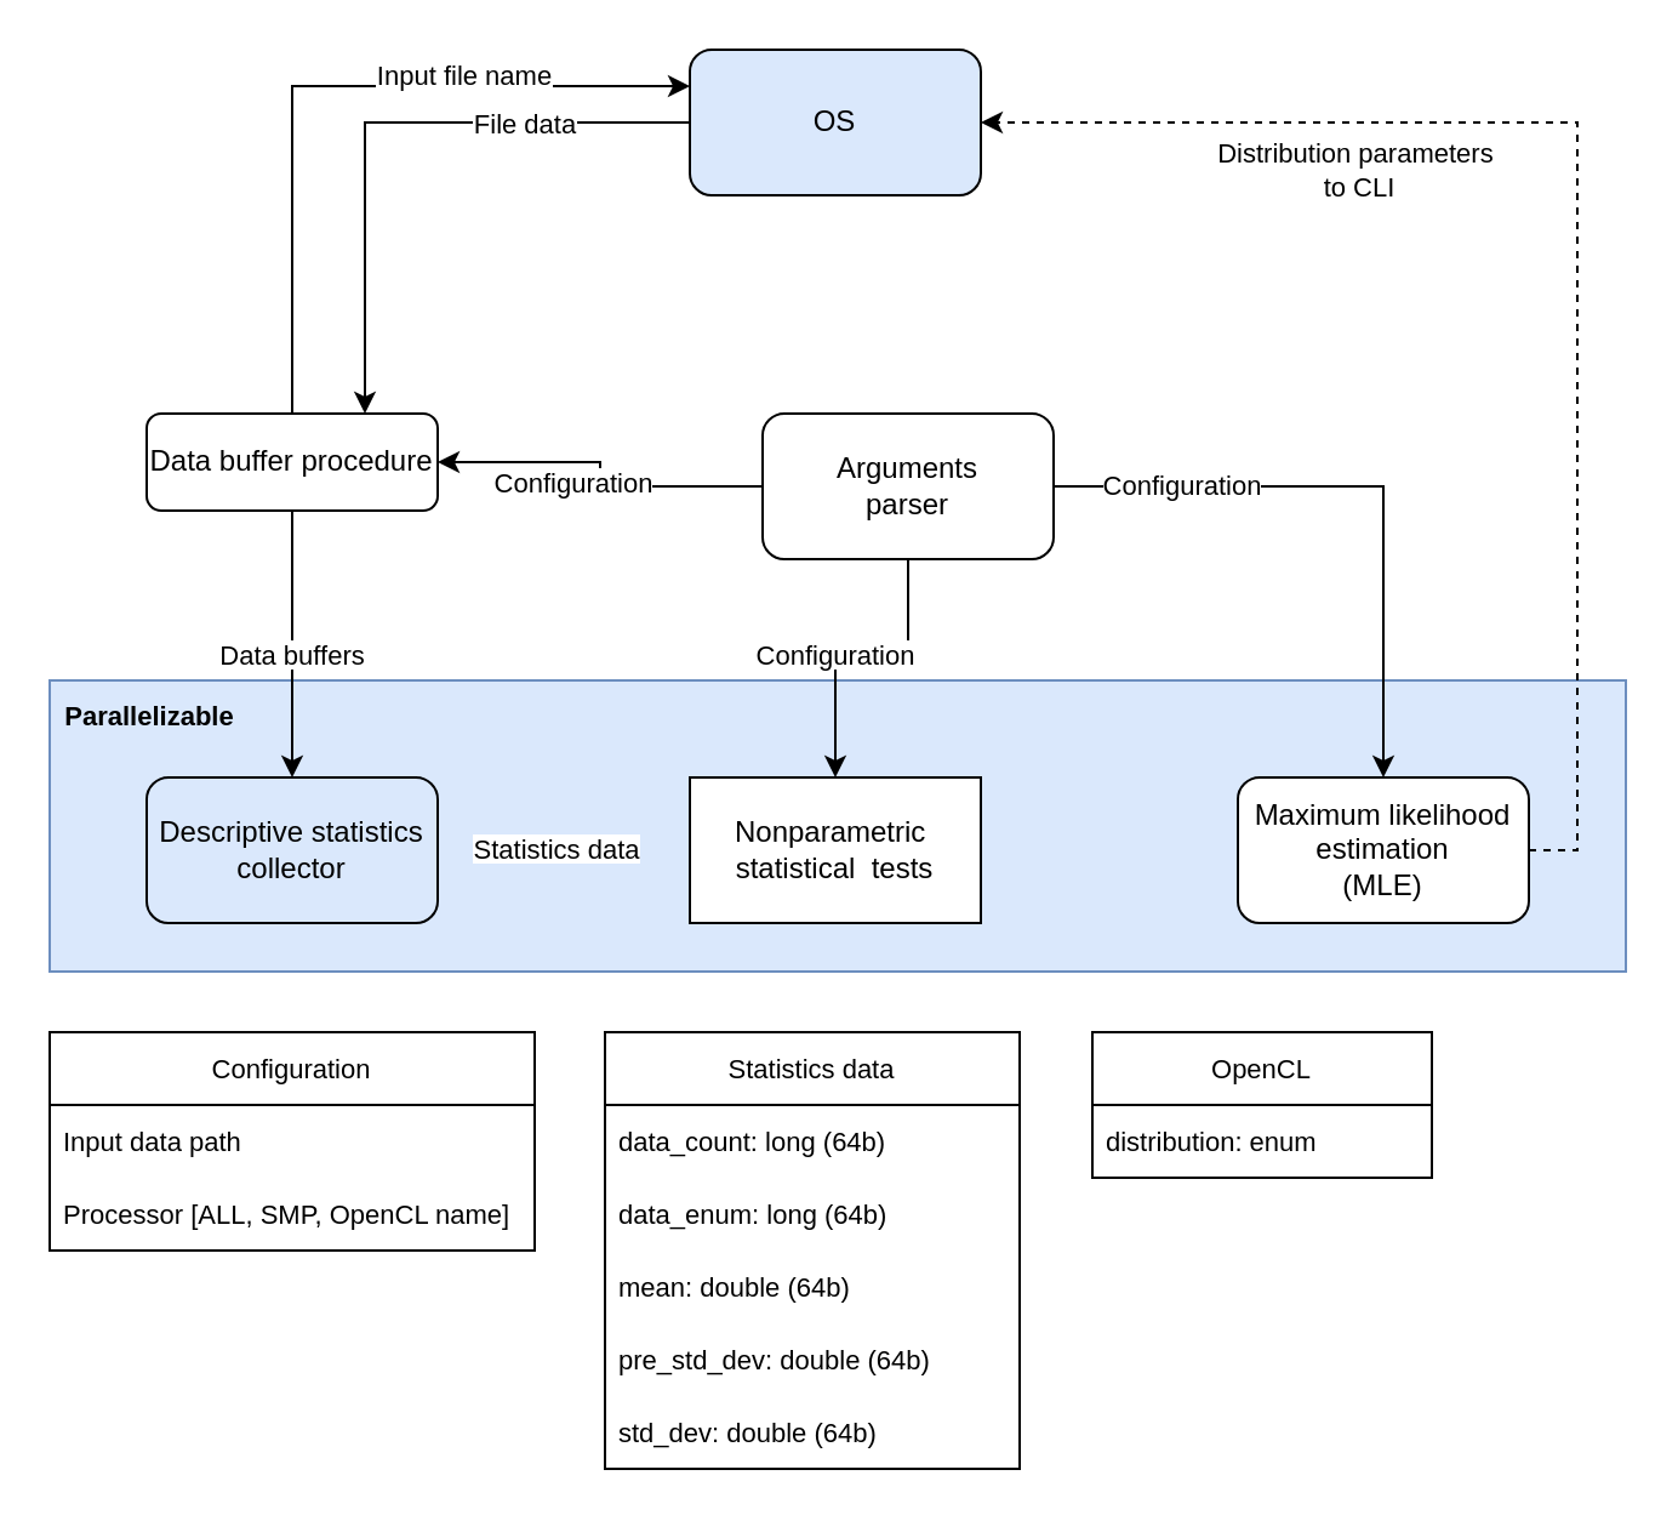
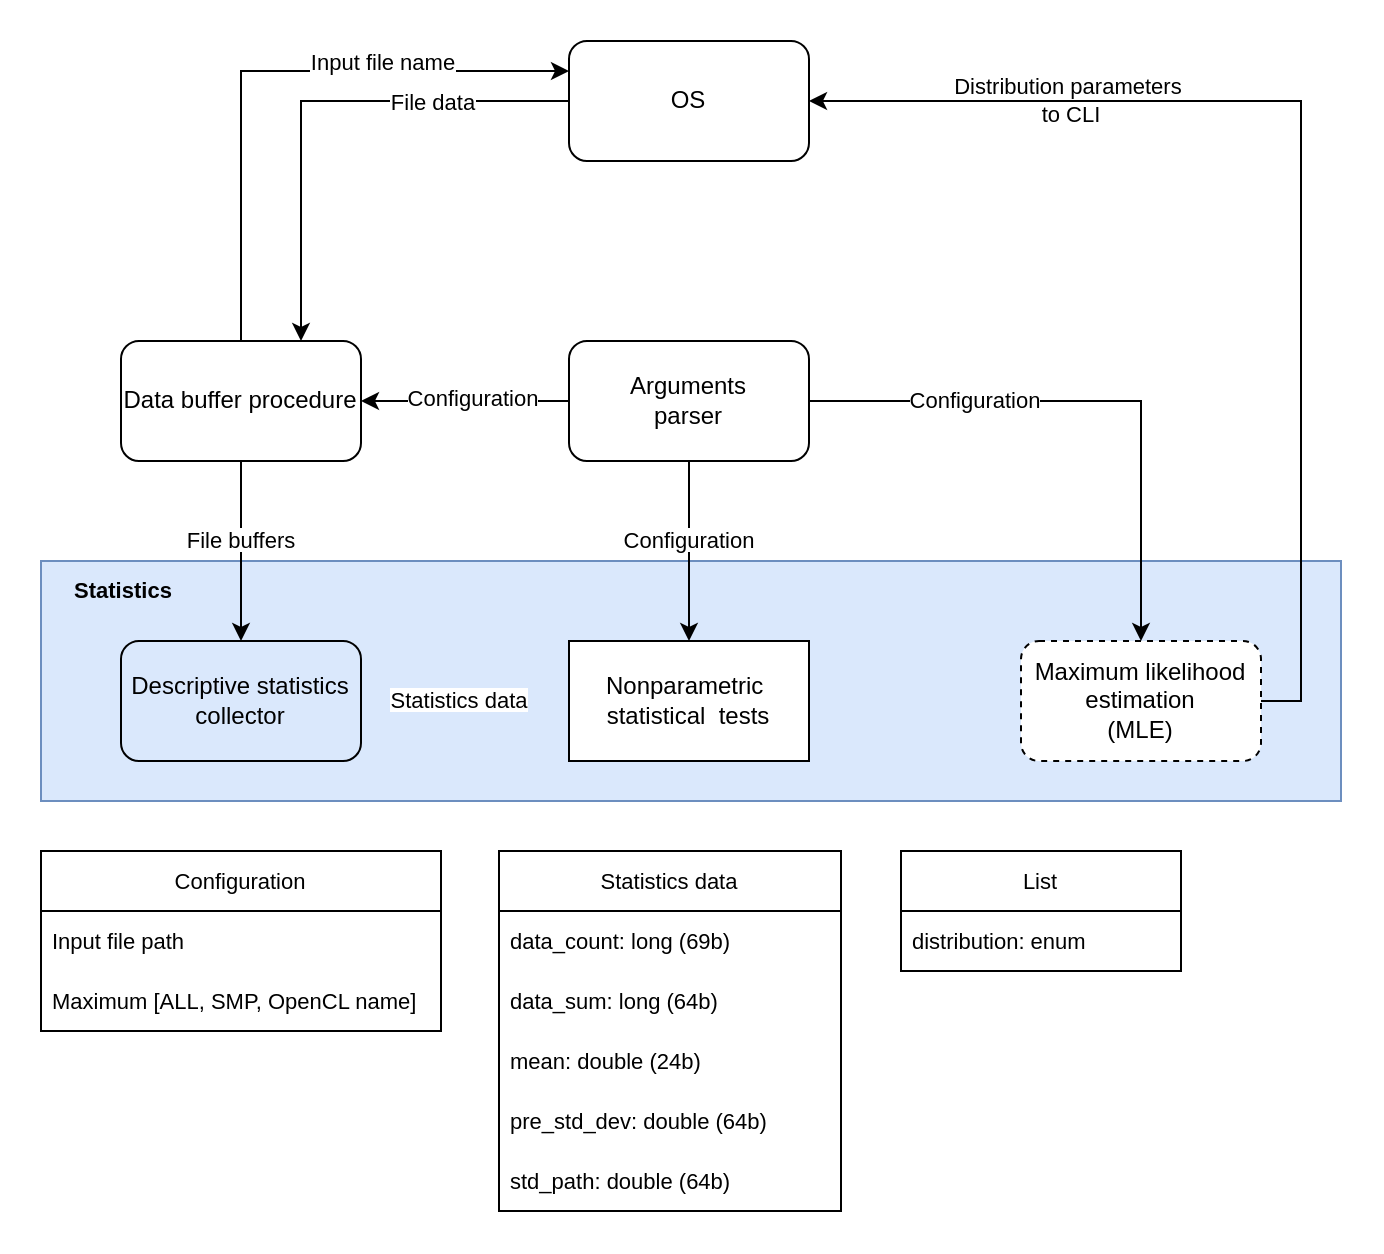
- <mxCell id="5" value="OS" style="rounded=1;whiteSpace=wrap;html=1;fillColor=#dae8fc;" vertex="1" parent="1"><mxGeometry x="284" y="20" width="120" height="60" as="geometry" /></mxCell>
+ <mxCell id="5" value="OS" style="rounded=1;whiteSpace=wrap;html=1;" vertex="1" parent="1"><mxGeometry x="284" y="20" width="120" height="60" as="geometry" /></mxCell>
- <mxCell id="24" value="&lt;span style=&quot;background-color: rgb(255, 255, 255);&quot;&gt;Distribution parameters&amp;nbsp;&lt;br&gt;to CLI&lt;/span&gt;" style="text;html=1;align=center;verticalAlign=middle;resizable=0;points=[];autosize=1;strokeColor=none;fillColor=none;fontSize=11;" vertex="1" parent="1"><mxGeometry x="490" y="50" width="140" height="40" as="geometry" /></mxCell>
+ <mxCell id="24" value="&lt;span style=&quot;background-color: rgb(255, 255, 255);&quot;&gt;Distribution parameters&amp;nbsp;&lt;br&gt;to CLI&lt;/span&gt;" style="text;html=1;align=center;verticalAlign=middle;resizable=0;points=[];autosize=1;strokeColor=none;fillColor=none;fontSize=11;" vertex="1" parent="1"><mxGeometry x="465" y="30" width="140" height="40" as="geometry" /></mxCell>
- <mxCell id="17" style="edgeStyle=orthogonalEdgeStyle;rounded=0;orthogonalLoop=1;jettySize=auto;html=1;entryX=1;entryY=0.5;entryDx=0;entryDy=0;fontSize=11;dashed=1;" edge="1" parent="1" source="18" target="5"><mxGeometry relative="1" as="geometry"><Array as="points"><mxPoint x="650" y="350" /><mxPoint x="650" y="50" /></Array></mxGeometry></mxCell>
+ <mxCell id="17" style="edgeStyle=orthogonalEdgeStyle;rounded=0;orthogonalLoop=1;jettySize=auto;html=1;entryX=1;entryY=0.5;entryDx=0;entryDy=0;fontSize=11;" edge="1" parent="1" source="18" target="5"><mxGeometry relative="1" as="geometry"><Array as="points"><mxPoint x="650" y="350" /><mxPoint x="650" y="50" /></Array></mxGeometry></mxCell>
- <mxCell id="14" value="Data buffer procedure" style="rounded=1;whiteSpace=wrap;html=1;" vertex="1" parent="1"><mxGeometry x="60" y="170" width="120" height="40" as="geometry" /></mxCell>
+ <mxCell id="14" value="Data buffer procedure" style="rounded=1;whiteSpace=wrap;html=1;" vertex="1" parent="1"><mxGeometry x="60" y="170" width="120" height="60" as="geometry" /></mxCell>
- <mxCell id="9" value="Arguments&lt;br&gt;parser" style="rounded=1;whiteSpace=wrap;html=1;" vertex="1" parent="1"><mxGeometry x="314" y="170" width="120" height="60" as="geometry" /></mxCell>
+ <mxCell id="9" value="Arguments&lt;br&gt;parser" style="rounded=1;whiteSpace=wrap;html=1;" vertex="1" parent="1"><mxGeometry x="284" y="170" width="120" height="60" as="geometry" /></mxCell>
- <mxCell id="19" value="&lt;span style=&quot;background-color: rgb(255, 255, 255);&quot;&gt;Data buffers&lt;/span&gt;" style="text;html=1;align=center;verticalAlign=middle;resizable=0;points=[];autosize=1;strokeColor=none;fillColor=none;fontSize=11;" vertex="1" parent="1"><mxGeometry x="80" y="255" width="80" height="30" as="geometry" /></mxCell>
+ <mxCell id="19" value="&lt;span style=&quot;background-color: rgb(255, 255, 255);&quot;&gt;File buffers&lt;/span&gt;" style="text;html=1;align=center;verticalAlign=middle;resizable=0;points=[];autosize=1;strokeColor=none;fillColor=none;fontSize=11;" vertex="1" parent="1"><mxGeometry x="80" y="255" width="80" height="30" as="geometry" /></mxCell>
- <mxCell id="23" value="Parallelizable" style="text;html=1;strokeColor=none;fillColor=none;align=center;verticalAlign=middle;whiteSpace=wrap;rounded=0;labelBackgroundColor=none;fontSize=11;fontStyle=1" vertex="1" parent="1"><mxGeometry x="20" y="280" width="83.33" height="30" as="geometry" /></mxCell>
+ <mxCell id="23" value="Statistics" style="text;html=1;strokeColor=none;fillColor=none;align=center;verticalAlign=middle;whiteSpace=wrap;rounded=0;labelBackgroundColor=none;fontSize=11;fontStyle=1" vertex="1" parent="1"><mxGeometry x="20" y="280" width="83.33" height="30" as="geometry" /></mxCell>
- <mxCell id="18" value="Maximum likelihood estimation&lt;br&gt;(MLE)" style="rounded=1;whiteSpace=wrap;html=1;" vertex="1" parent="1"><mxGeometry x="510" y="320" width="120" height="60" as="geometry" /></mxCell>
+ <mxCell id="18" value="Maximum likelihood estimation&lt;br&gt;(MLE)" style="rounded=1;whiteSpace=wrap;html=1;dashed=1;" vertex="1" parent="1"><mxGeometry x="510" y="320" width="120" height="60" as="geometry" /></mxCell>
- <mxCell id="34" value="OpenCL" style="swimlane;fontStyle=0;childLayout=stackLayout;horizontal=1;startSize=30;horizontalStack=0;resizeParent=1;resizeParentMax=0;resizeLast=0;collapsible=1;marginBottom=0;labelBackgroundColor=#FFFFFF;fontSize=11;" vertex="1" parent="1"><mxGeometry x="450" y="425" width="140" height="60" as="geometry" /></mxCell>
+ <mxCell id="34" value="List" style="swimlane;fontStyle=0;childLayout=stackLayout;horizontal=1;startSize=30;horizontalStack=0;resizeParent=1;resizeParentMax=0;resizeLast=0;collapsible=1;marginBottom=0;labelBackgroundColor=#FFFFFF;fontSize=11;" vertex="1" parent="1"><mxGeometry x="450" y="425" width="140" height="60" as="geometry" /></mxCell>
- <mxCell id="26" value="Input data path" style="text;strokeColor=none;fillColor=none;align=left;verticalAlign=middle;spacingLeft=4;spacingRight=4;overflow=hidden;points=[[0,0.5],[1,0.5]];portConstraint=eastwest;rotatable=0;labelBackgroundColor=#FFFFFF;fontSize=11;" vertex="1" parent="25"><mxGeometry y="30" width="200" height="30" as="geometry" /></mxCell>
+ <mxCell id="26" value="Input file path" style="text;strokeColor=none;fillColor=none;align=left;verticalAlign=middle;spacingLeft=4;spacingRight=4;overflow=hidden;points=[[0,0.5],[1,0.5]];portConstraint=eastwest;rotatable=0;labelBackgroundColor=#FFFFFF;fontSize=11;" vertex="1" parent="25"><mxGeometry y="30" width="200" height="30" as="geometry" /></mxCell>
- <mxCell id="29" value="data_count: long (64b)" style="text;strokeColor=none;fillColor=none;align=left;verticalAlign=middle;spacingLeft=4;spacingRight=4;overflow=hidden;points=[[0,0.5],[1,0.5]];portConstraint=eastwest;rotatable=0;labelBackgroundColor=#FFFFFF;fontSize=11;" vertex="1" parent="28"><mxGeometry y="30" width="171" height="30" as="geometry" /></mxCell>
+ <mxCell id="29" value="data_count: long (69b)" style="text;strokeColor=none;fillColor=none;align=left;verticalAlign=middle;spacingLeft=4;spacingRight=4;overflow=hidden;points=[[0,0.5],[1,0.5]];portConstraint=eastwest;rotatable=0;labelBackgroundColor=#FFFFFF;fontSize=11;" vertex="1" parent="28"><mxGeometry y="30" width="171" height="30" as="geometry" /></mxCell>
- <mxCell id="27" value="Processor [ALL, SMP, OpenCL name]" style="text;strokeColor=none;fillColor=none;align=left;verticalAlign=middle;spacingLeft=4;spacingRight=4;overflow=hidden;points=[[0,0.5],[1,0.5]];portConstraint=eastwest;rotatable=0;labelBackgroundColor=#FFFFFF;fontSize=11;" vertex="1" parent="25"><mxGeometry y="60" width="200" height="30" as="geometry" /></mxCell>
+ <mxCell id="27" value="Maximum [ALL, SMP, OpenCL name]" style="text;strokeColor=none;fillColor=none;align=left;verticalAlign=middle;spacingLeft=4;spacingRight=4;overflow=hidden;points=[[0,0.5],[1,0.5]];portConstraint=eastwest;rotatable=0;labelBackgroundColor=#FFFFFF;fontSize=11;" vertex="1" parent="25"><mxGeometry y="60" width="200" height="30" as="geometry" /></mxCell>
- <mxCell id="30" value="data_enum: long (64b)" style="text;strokeColor=none;fillColor=none;align=left;verticalAlign=middle;spacingLeft=4;spacingRight=4;overflow=hidden;points=[[0,0.5],[1,0.5]];portConstraint=eastwest;rotatable=0;labelBackgroundColor=#FFFFFF;fontSize=11;" vertex="1" parent="28"><mxGeometry y="60" width="171" height="30" as="geometry" /></mxCell>
+ <mxCell id="30" value="data_sum: long (64b)" style="text;strokeColor=none;fillColor=none;align=left;verticalAlign=middle;spacingLeft=4;spacingRight=4;overflow=hidden;points=[[0,0.5],[1,0.5]];portConstraint=eastwest;rotatable=0;labelBackgroundColor=#FFFFFF;fontSize=11;" vertex="1" parent="28"><mxGeometry y="60" width="171" height="30" as="geometry" /></mxCell>
- <mxCell id="31" value="mean: double (64b)" style="text;strokeColor=none;fillColor=none;align=left;verticalAlign=middle;spacingLeft=4;spacingRight=4;overflow=hidden;points=[[0,0.5],[1,0.5]];portConstraint=eastwest;rotatable=0;labelBackgroundColor=#FFFFFF;fontSize=11;" vertex="1" parent="28"><mxGeometry y="90" width="171" height="30" as="geometry" /></mxCell>
+ <mxCell id="31" value="mean: double (24b)" style="text;strokeColor=none;fillColor=none;align=left;verticalAlign=middle;spacingLeft=4;spacingRight=4;overflow=hidden;points=[[0,0.5],[1,0.5]];portConstraint=eastwest;rotatable=0;labelBackgroundColor=#FFFFFF;fontSize=11;" vertex="1" parent="28"><mxGeometry y="90" width="171" height="30" as="geometry" /></mxCell>
- <mxCell id="33" value="std_dev: double (64b)" style="text;strokeColor=none;fillColor=none;align=left;verticalAlign=middle;spacingLeft=4;spacingRight=4;overflow=hidden;points=[[0,0.5],[1,0.5]];portConstraint=eastwest;rotatable=0;labelBackgroundColor=#FFFFFF;fontSize=11;" vertex="1" parent="28"><mxGeometry y="150" width="171" height="30" as="geometry" /></mxCell>
+ <mxCell id="33" value="std_path: double (64b)" style="text;strokeColor=none;fillColor=none;align=left;verticalAlign=middle;spacingLeft=4;spacingRight=4;overflow=hidden;points=[[0,0.5],[1,0.5]];portConstraint=eastwest;rotatable=0;labelBackgroundColor=#FFFFFF;fontSize=11;" vertex="1" parent="28"><mxGeometry y="150" width="171" height="30" as="geometry" /></mxCell>
